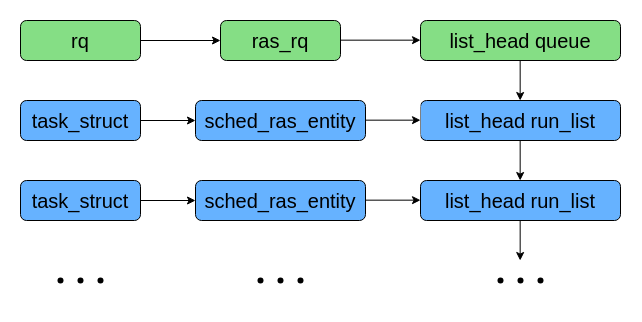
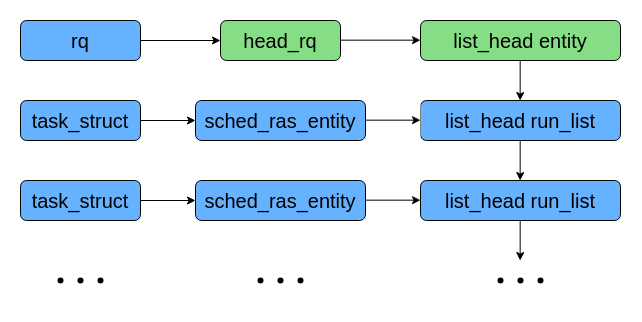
- <mxCell id="2" value="&lt;font style=&quot;font-size: 20px;&quot;&gt;rq&lt;/font&gt;" style="rounded=1;whiteSpace=wrap;html=1;fillColor=#85DE85;" vertex="1" parent="1"><mxGeometry x="20" y="20" width="120" height="40" as="geometry" /></mxCell>
+ <mxCell id="2" value="&lt;font style=&quot;font-size: 20px;&quot;&gt;rq&lt;/font&gt;" style="rounded=1;whiteSpace=wrap;html=1;fillColor=#66b2ff;" vertex="1" parent="1"><mxGeometry x="20" y="20" width="120" height="40" as="geometry" /></mxCell>
- <mxCell id="3" value="&lt;font style=&quot;font-size: 20px;&quot;&gt;ras_rq&lt;/font&gt;" style="rounded=1;whiteSpace=wrap;html=1;fillColor=#85DE85;" vertex="1" parent="1"><mxGeometry x="220" y="20" width="120" height="40" as="geometry" /></mxCell>
+ <mxCell id="3" value="&lt;font style=&quot;font-size: 20px;&quot;&gt;head_rq&lt;/font&gt;" style="rounded=1;whiteSpace=wrap;html=1;fillColor=#85DE85;" vertex="1" parent="1"><mxGeometry x="220" y="20" width="120" height="40" as="geometry" /></mxCell>
- <mxCell id="4" value="&lt;font style=&quot;font-size: 20px;&quot;&gt;list_head queue&lt;/font&gt;" style="rounded=1;whiteSpace=wrap;html=1;fillColor=#85DE85;" vertex="1" parent="1"><mxGeometry x="420" y="20" width="200" height="40" as="geometry" /></mxCell>
+ <mxCell id="4" value="&lt;font style=&quot;font-size: 20px;&quot;&gt;list_head entity&lt;/font&gt;" style="rounded=1;whiteSpace=wrap;html=1;fillColor=#85DE85;" vertex="1" parent="1"><mxGeometry x="420" y="20" width="200" height="40" as="geometry" /></mxCell>
